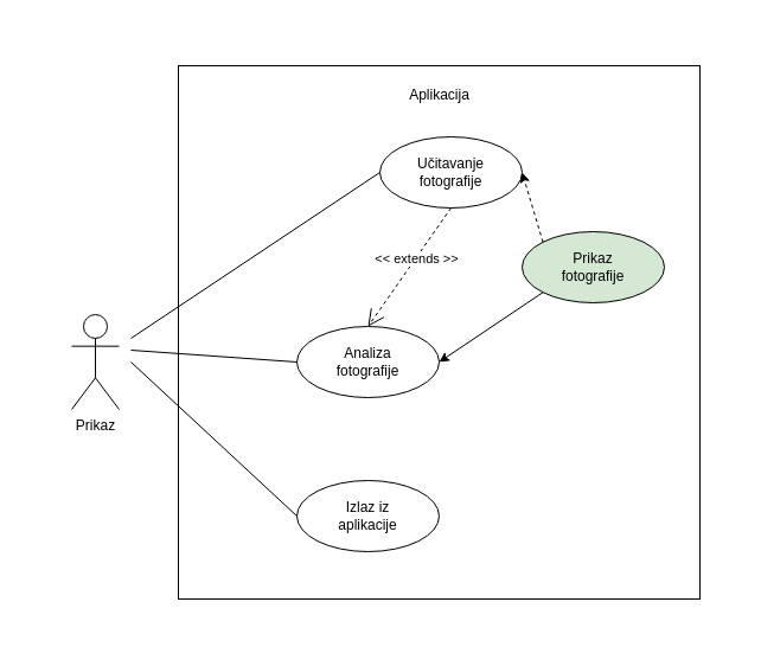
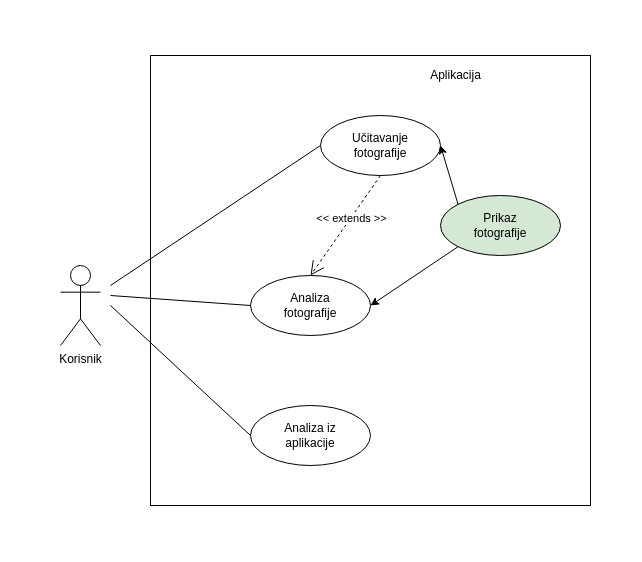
- <mxCell id="15" value="Aplikacija" style="text;html=1;align=center;verticalAlign=middle;whiteSpace=wrap;rounded=0;" parent="1" vertex="1"><mxGeometry x="337.5" y="65" width="65" height="30" as="geometry" /></mxCell>
+ <mxCell id="15" value="Aplikacija" style="text;html=1;align=center;verticalAlign=middle;whiteSpace=wrap;rounded=0;" parent="1" vertex="1"><mxGeometry x="422.5" y="60" width="65" height="30" as="geometry" /></mxCell>
- <mxCell id="11" value="" style="endArrow=classic;html=1;rounded=0;entryX=1;entryY=0.5;entryDx=0;entryDy=0;exitX=0;exitY=0;exitDx=0;exitDy=0;dashed=1;" parent="1" source="7" target="4" edge="1"><mxGeometry width="50" height="50" relative="1" as="geometry"><mxPoint x="370" y="355" as="sourcePoint" /><mxPoint x="420" y="305" as="targetPoint" /></mxGeometry></mxCell>
+ <mxCell id="11" value="" style="endArrow=classic;html=1;rounded=0;entryX=1;entryY=0.5;entryDx=0;entryDy=0;exitX=0;exitY=0;exitDx=0;exitDy=0;" parent="1" source="7" target="4" edge="1"><mxGeometry width="50" height="50" relative="1" as="geometry"><mxPoint x="370" y="355" as="sourcePoint" /><mxPoint x="420" y="305" as="targetPoint" /></mxGeometry></mxCell>
- <mxCell id="3" value="Prikaz" style="shape=umlActor;verticalLabelPosition=bottom;verticalAlign=top;html=1;outlineConnect=0;" parent="1" vertex="1"><mxGeometry x="60" y="265" width="40" height="80" as="geometry" /></mxCell>
+ <mxCell id="3" value="Korisnik" style="shape=umlActor;verticalLabelPosition=bottom;verticalAlign=top;html=1;outlineConnect=0;" parent="1" vertex="1"><mxGeometry x="60" y="265" width="40" height="80" as="geometry" /></mxCell>
- <mxCell id="6" value="Izlaz iz&lt;div&gt;aplikacije&lt;/div&gt;" style="ellipse;whiteSpace=wrap;html=1;" parent="1" vertex="1"><mxGeometry x="250" y="405" width="120" height="60" as="geometry" /></mxCell>
+ <mxCell id="6" value="Analiza iz&lt;div&gt;aplikacije&lt;/div&gt;" style="ellipse;whiteSpace=wrap;html=1;" parent="1" vertex="1"><mxGeometry x="250" y="405" width="120" height="60" as="geometry" /></mxCell>
